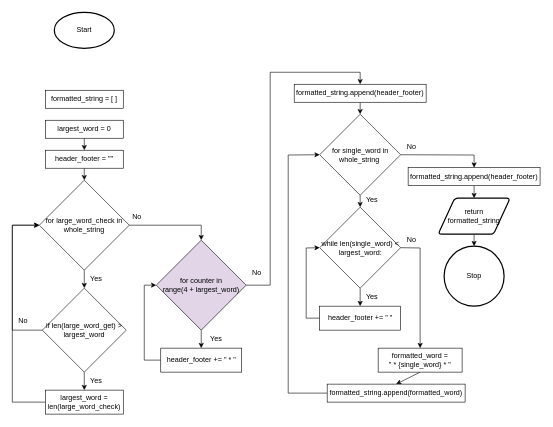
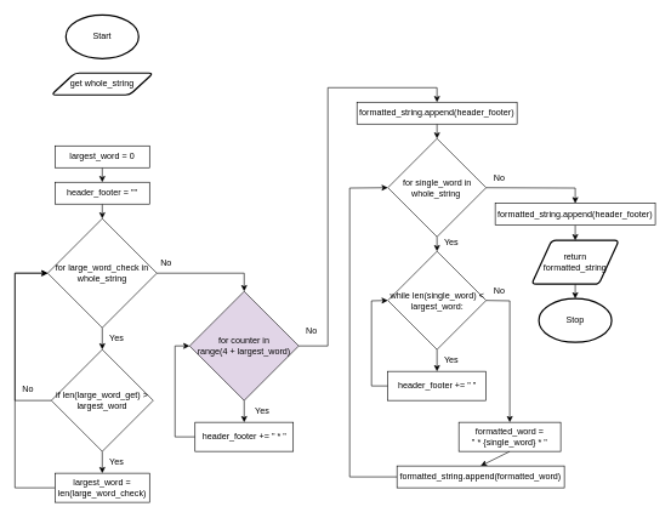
+ <mxCell id="3" value="get whole_string" style="shape=parallelogram;html=1;strokeWidth=2;perimeter=parallelogramPerimeter;whiteSpace=wrap;rounded=1;arcSize=12;size=0.23;" parent="1" vertex="1"><mxGeometry x="70" y="100" width="140" height="30" as="geometry" /></mxCell>
- <mxCell id="12" value="formatted_string = [ ]" style="rounded=0;whiteSpace=wrap;html=1;" parent="1" vertex="1"><mxGeometry x="75" y="150" width="130" height="30" as="geometry" /></mxCell>
- <mxCell id="4" value="Stop" style="strokeWidth=2;html=1;shape=mxgraph.flowchart.start_1;whiteSpace=wrap;" parent="1" vertex="1"><mxGeometry x="740" y="410" width="100" height="100" as="geometry" /></mxCell>
+ <mxCell id="4" value="Stop" style="strokeWidth=2;html=1;shape=mxgraph.flowchart.start_1;whiteSpace=wrap;" parent="1" vertex="1"><mxGeometry x="740" y="410" width="100" height="60" as="geometry" /></mxCell>
